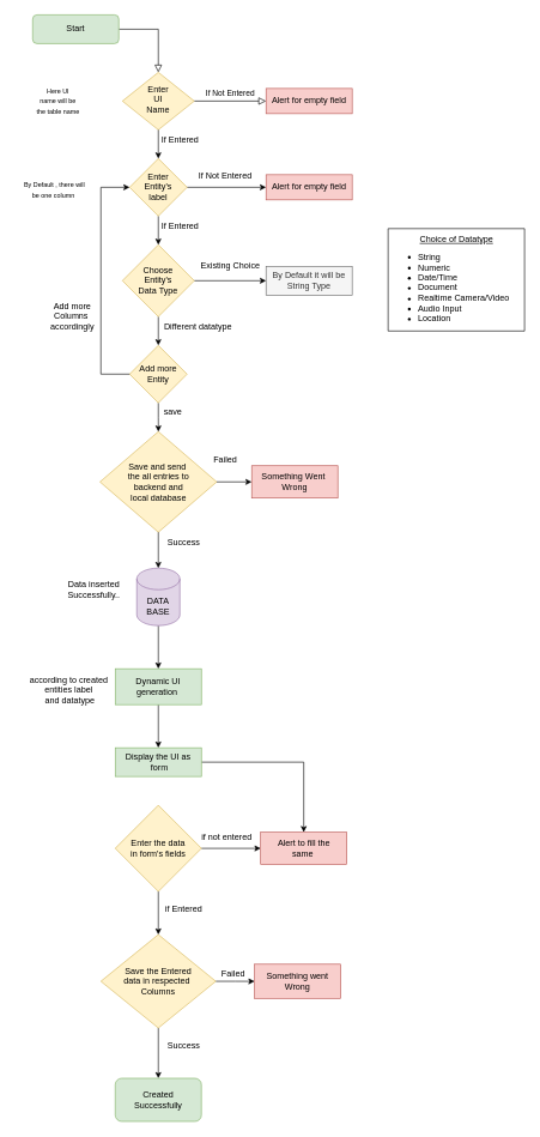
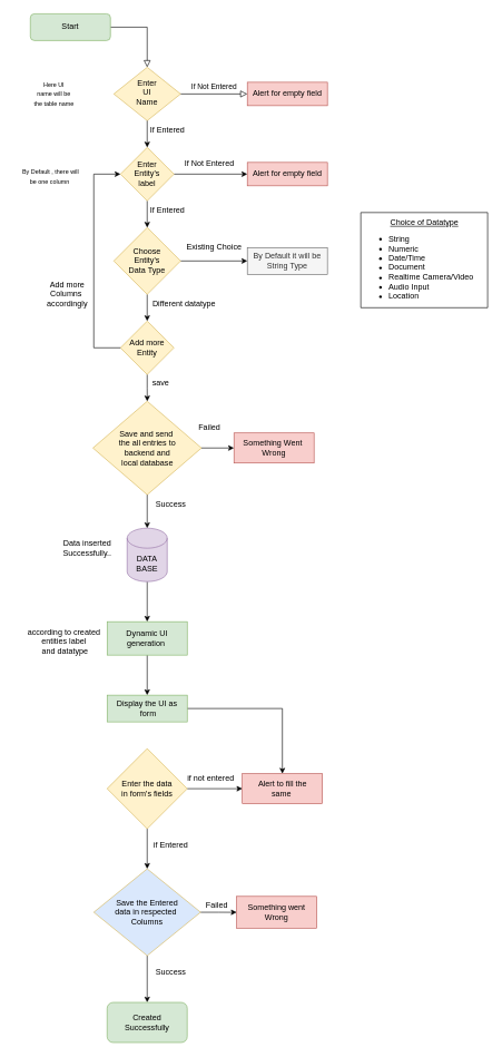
- <mxCell id="48" value="Save the Entered &lt;br&gt;data in respected&amp;nbsp;&lt;br&gt;Columns" style="rhombus;whiteSpace=wrap;html=1;fillColor=#fff2cc;strokeColor=#d6b656;" parent="1" vertex="1"><mxGeometry x="140" y="1300" width="160" height="130" as="geometry" /></mxCell>
+ <mxCell id="48" value="Save the Entered &lt;br&gt;data in respected&amp;nbsp;&lt;br&gt;Columns" style="rhombus;whiteSpace=wrap;html=1;fillColor=#dae8fc;strokeColor=#d6b656;" parent="1" vertex="1"><mxGeometry x="140" y="1300" width="160" height="130" as="geometry" /></mxCell>
